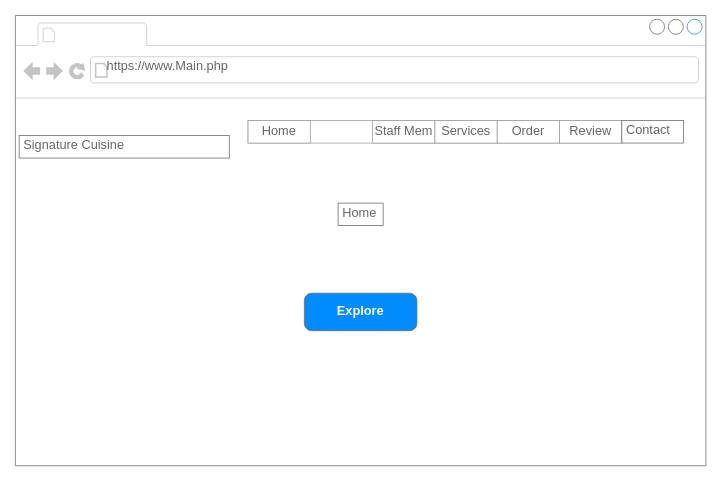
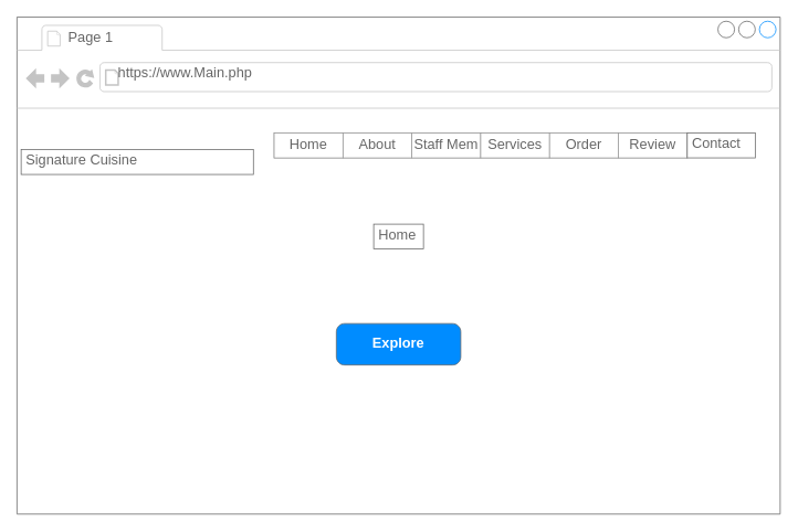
+ <mxCell id="3" value="Page 1" style="strokeWidth=1;shadow=0;dashed=0;align=center;html=1;shape=mxgraph.mockup.containers.anchor;fontSize=17;fontColor=#666666;align=left;whiteSpace=wrap;" vertex="1" parent="2"><mxGeometry x="60" y="12" width="110" height="26" as="geometry" /></mxCell>
+ <mxCell id="11" value="About" style="strokeColor=inherit;fillColor=inherit;gradientColor=inherit;strokeWidth=1;shadow=0;dashed=0;align=center;html=1;shape=mxgraph.mockup.forms.rrect;rSize=0;fontSize=17;fontColor=#666666;whiteSpace=wrap;" vertex="1" parent="9"><mxGeometry x="83" width="83" height="30" as="geometry" /></mxCell>
